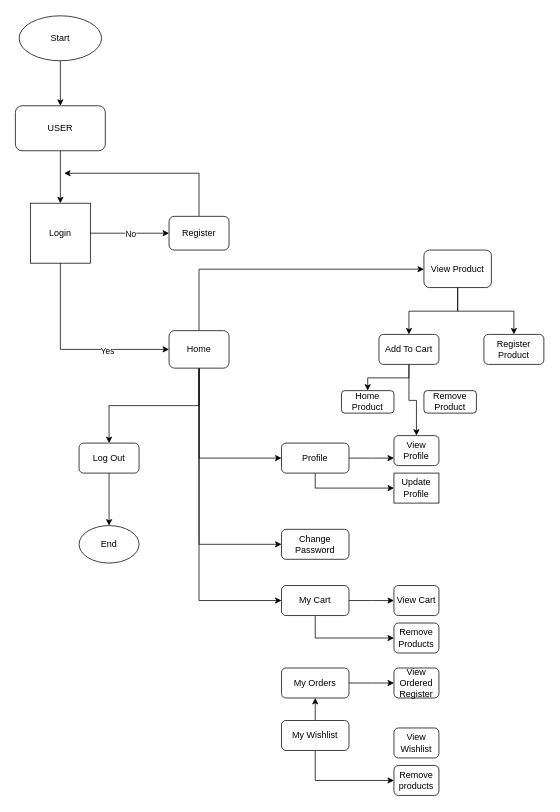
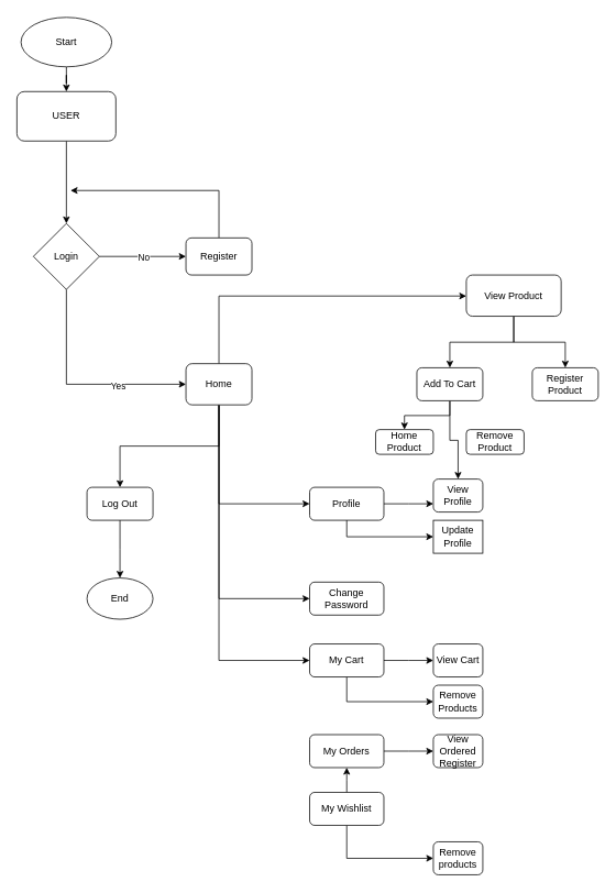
- <mxCell id="5" value="USER" style="rounded=1;whiteSpace=wrap;html=1;" vertex="1" parent="1"><mxGeometry x="20" y="140" width="120" height="60" as="geometry" /></mxCell>
+ <mxCell id="5" value="USER" style="rounded=1;whiteSpace=wrap;html=1;" vertex="1" parent="1"><mxGeometry x="20" y="110" width="120" height="60" as="geometry" /></mxCell>
- <mxCell id="6" value="Login" style="whiteSpace=wrap;html=1;rounded=0;" vertex="1" parent="1"><mxGeometry x="40" y="270" width="80" height="80" as="geometry" /></mxCell>
+ <mxCell id="6" value="Login" style="rhombus;whiteSpace=wrap;html=1;" vertex="1" parent="1"><mxGeometry x="40" y="270" width="80" height="80" as="geometry" /></mxCell>
- <mxCell id="24" value="View Product" style="rounded=1;whiteSpace=wrap;html=1;" vertex="1" parent="1"><mxGeometry x="565" y="332.5" width="90" height="50" as="geometry" /></mxCell>
+ <mxCell id="24" value="View Product" style="rounded=1;whiteSpace=wrap;html=1;" vertex="1" parent="1"><mxGeometry x="565" y="332.5" width="115" height="50" as="geometry" /></mxCell>
- <mxCell id="47" value="View Wishlist" style="rounded=1;whiteSpace=wrap;html=1;" vertex="1" parent="1"><mxGeometry x="525" y="970" width="60" height="40" as="geometry" /></mxCell>
